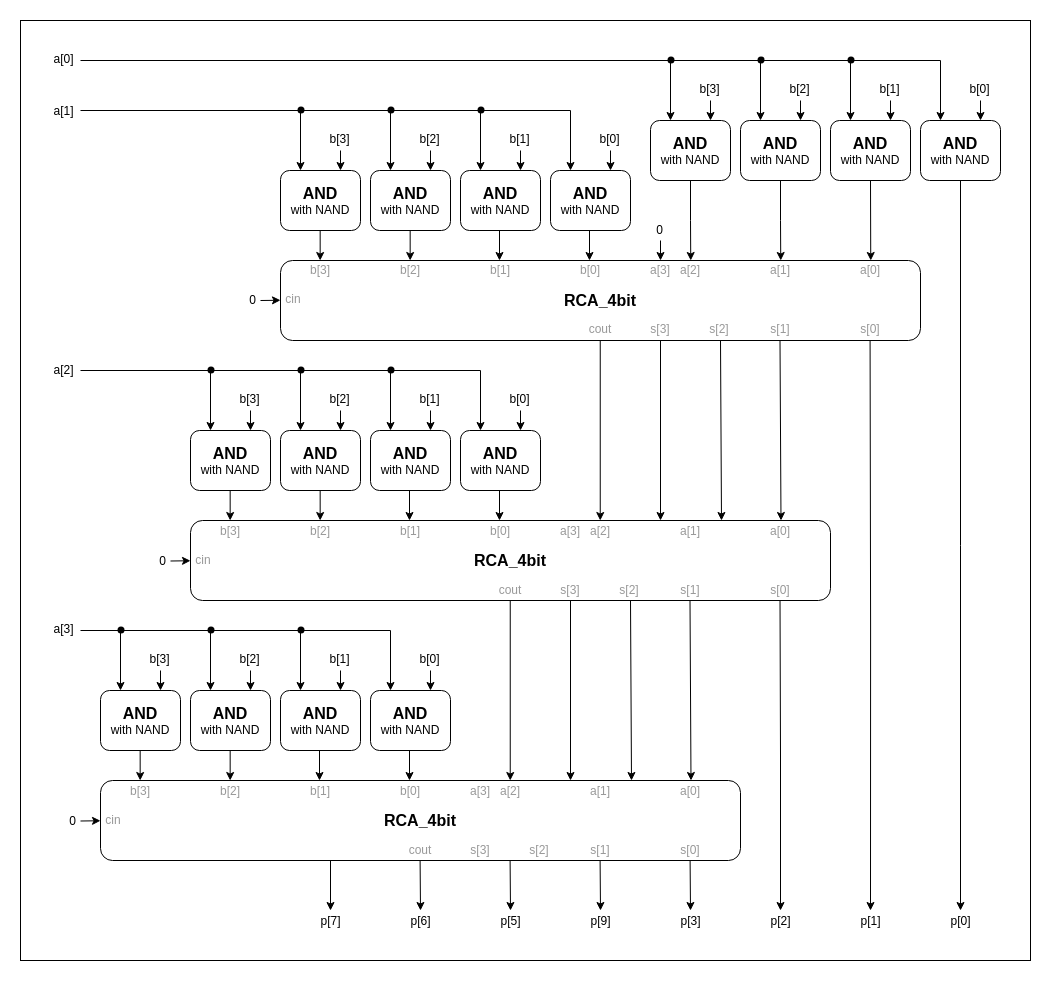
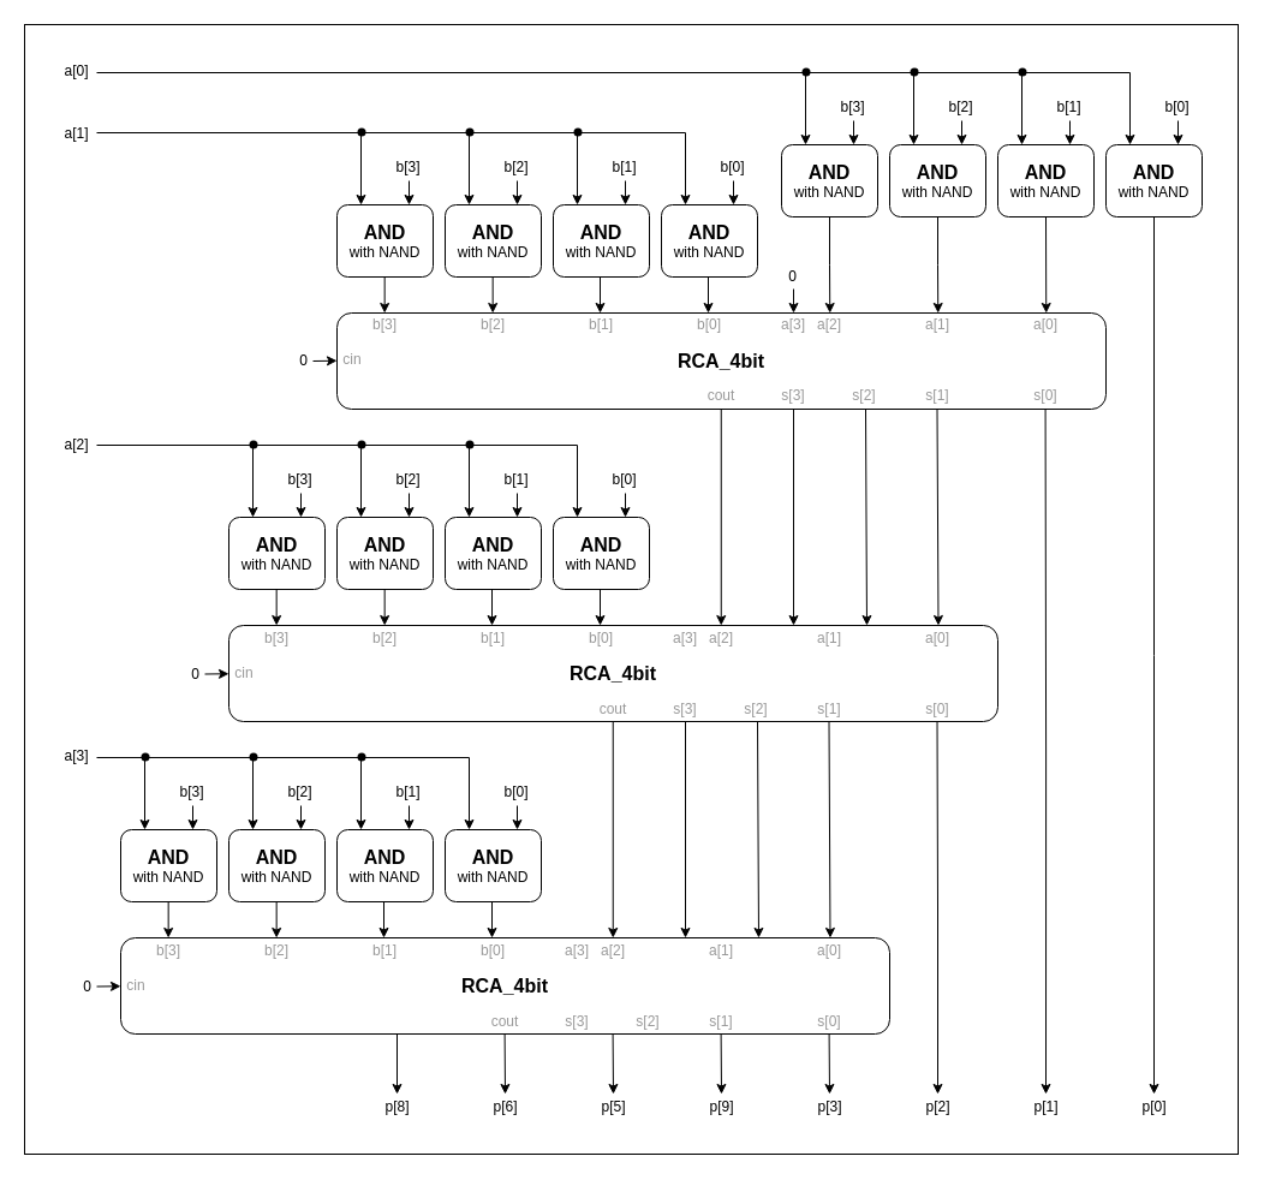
- <mxCell id="125" value="p[7]" style="text;html=1;align=center;verticalAlign=middle;resizable=0;points=[];autosize=1;strokeColor=none;fillColor=none;" vertex="1" parent="1"><mxGeometry x="310" y="906" width="40" height="30" as="geometry" /></mxCell>
+ <mxCell id="125" value="p[8]" style="text;html=1;align=center;verticalAlign=middle;resizable=0;points=[];autosize=1;strokeColor=none;fillColor=none;" vertex="1" parent="1"><mxGeometry x="310" y="906" width="40" height="30" as="geometry" /></mxCell>
